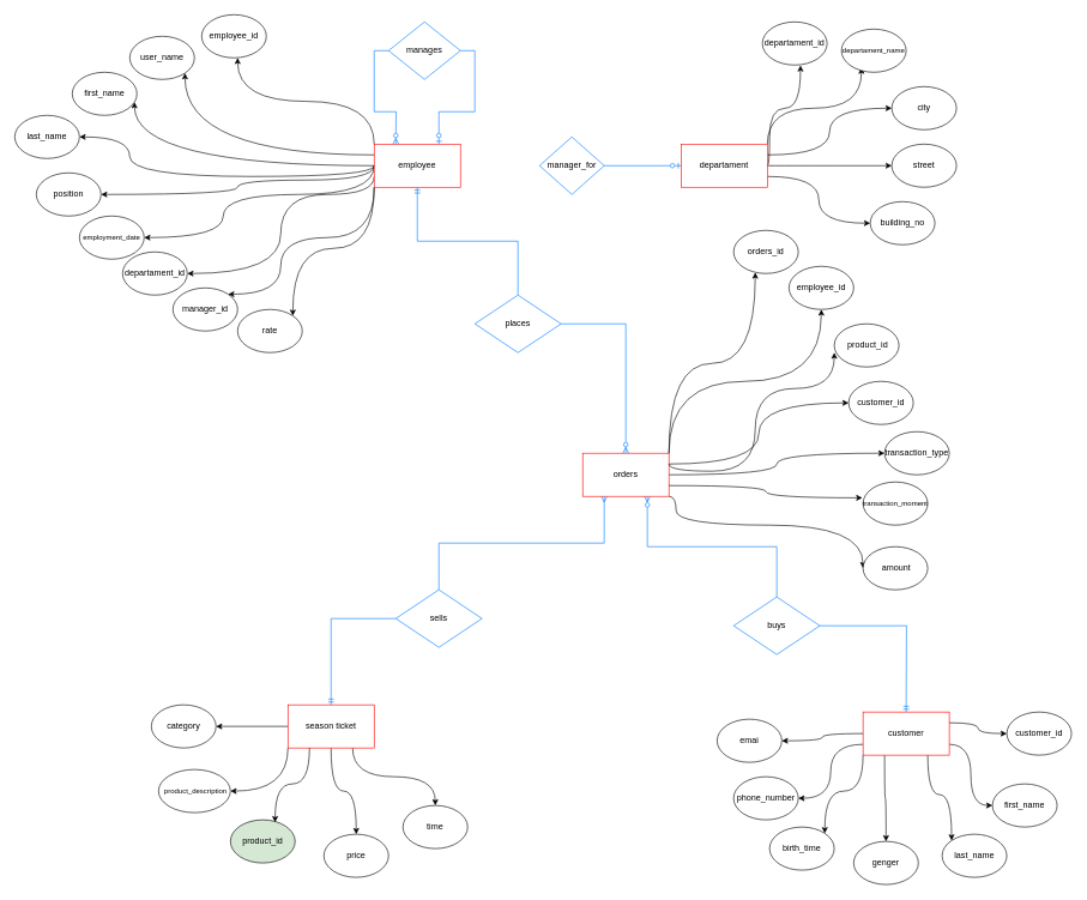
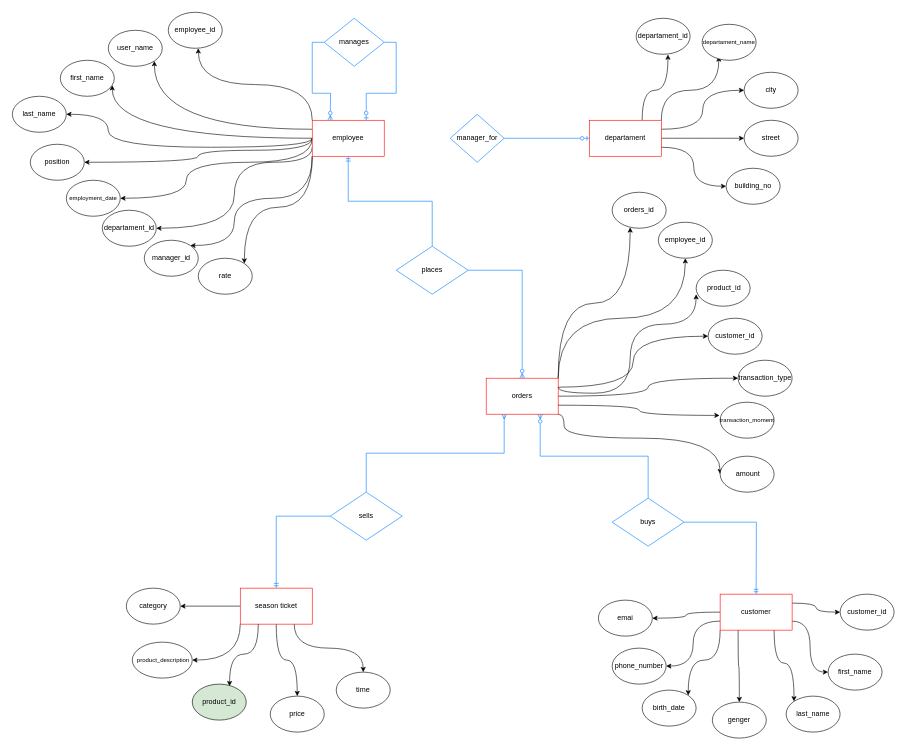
- <mxCell id="32" value="departament" style="rounded=0;whiteSpace=wrap;html=1;strokeColor=#FF0000;" vertex="1" parent="1"><mxGeometry x="947" y="200" width="120" height="60" as="geometry" /></mxCell>
+ <mxCell id="32" value="departament" style="rounded=0;whiteSpace=wrap;html=1;strokeColor=#FF0000;" vertex="1" parent="1"><mxGeometry x="982" y="200" width="120" height="60" as="geometry" /></mxCell>
- <mxCell id="81" value="birth_time" style="ellipse;whiteSpace=wrap;html=1;" vertex="1" parent="1"><mxGeometry x="1070" y="1150" width="90" height="60" as="geometry" /></mxCell>
+ <mxCell id="81" value="birth_date" style="ellipse;whiteSpace=wrap;html=1;" vertex="1" parent="1"><mxGeometry x="1070" y="1150" width="90" height="60" as="geometry" /></mxCell>
